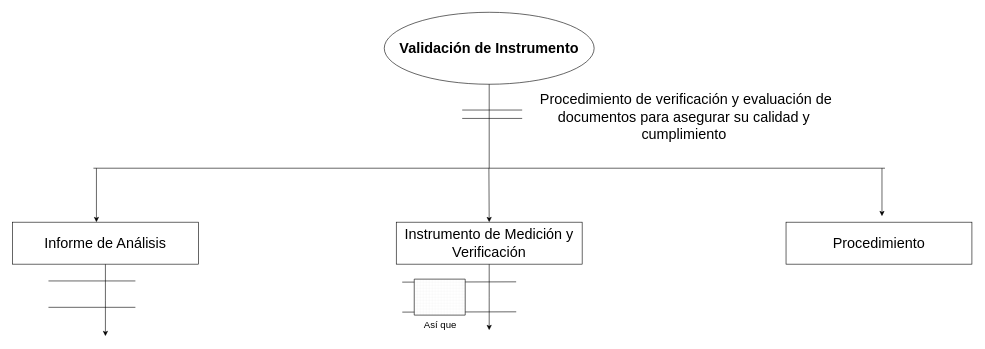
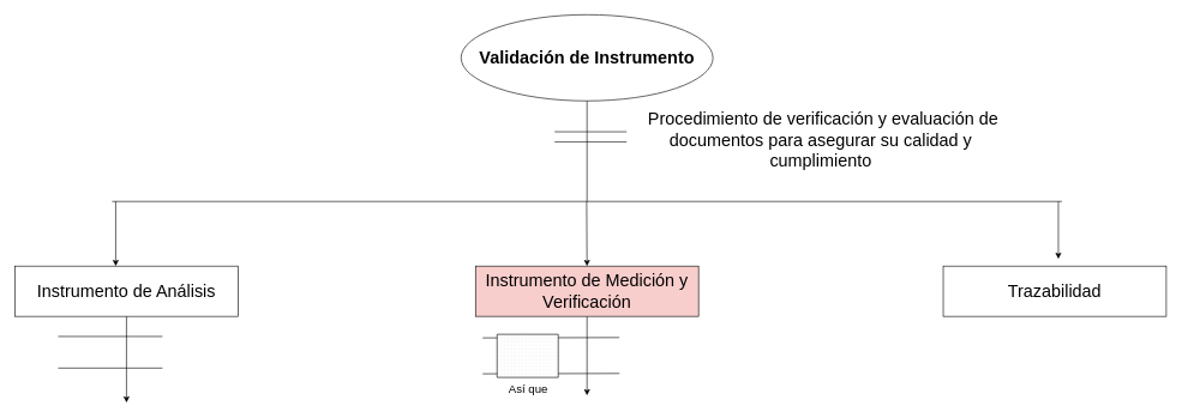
- <mxCell id="11" value="&lt;font style=&quot;font-size: 24px;&quot;&gt;Informe de Análisis&lt;/font&gt;" style="rounded=0;whiteSpace=wrap;html=1;" vertex="1" parent="1"><mxGeometry x="20" y="370" width="310" height="70" as="geometry" /></mxCell>
+ <mxCell id="11" value="&lt;font style=&quot;font-size: 24px;&quot;&gt;Instrumento de Análisis&lt;/font&gt;" style="rounded=0;whiteSpace=wrap;html=1;" vertex="1" parent="1"><mxGeometry x="20" y="370" width="310" height="70" as="geometry" /></mxCell>
- <mxCell id="14" value="&lt;font style=&quot;font-size: 24px;&quot;&gt;Instrumento de Medición y Verificación &lt;/font&gt;" style="rounded=0;whiteSpace=wrap;html=1;" vertex="1" parent="1"><mxGeometry x="660" y="370" width="310" height="70" as="geometry" /></mxCell>
+ <mxCell id="14" value="&lt;font style=&quot;font-size: 24px;&quot;&gt;Instrumento de Medición y Verificación &lt;/font&gt;" style="rounded=0;whiteSpace=wrap;html=1;fillColor=#f8cecc;" vertex="1" parent="1"><mxGeometry x="660" y="370" width="310" height="70" as="geometry" /></mxCell>
- <mxCell id="15" value="&lt;font style=&quot;font-size: 24px;&quot;&gt;Procedimiento&lt;/font&gt;" style="rounded=0;whiteSpace=wrap;html=1;" vertex="1" parent="1"><mxGeometry x="1310" y="370" width="310" height="70" as="geometry" /></mxCell>
+ <mxCell id="15" value="&lt;font style=&quot;font-size: 24px;&quot;&gt;Trazabilidad&lt;/font&gt;" style="rounded=0;whiteSpace=wrap;html=1;" vertex="1" parent="1"><mxGeometry x="1310" y="370" width="310" height="70" as="geometry" /></mxCell>
